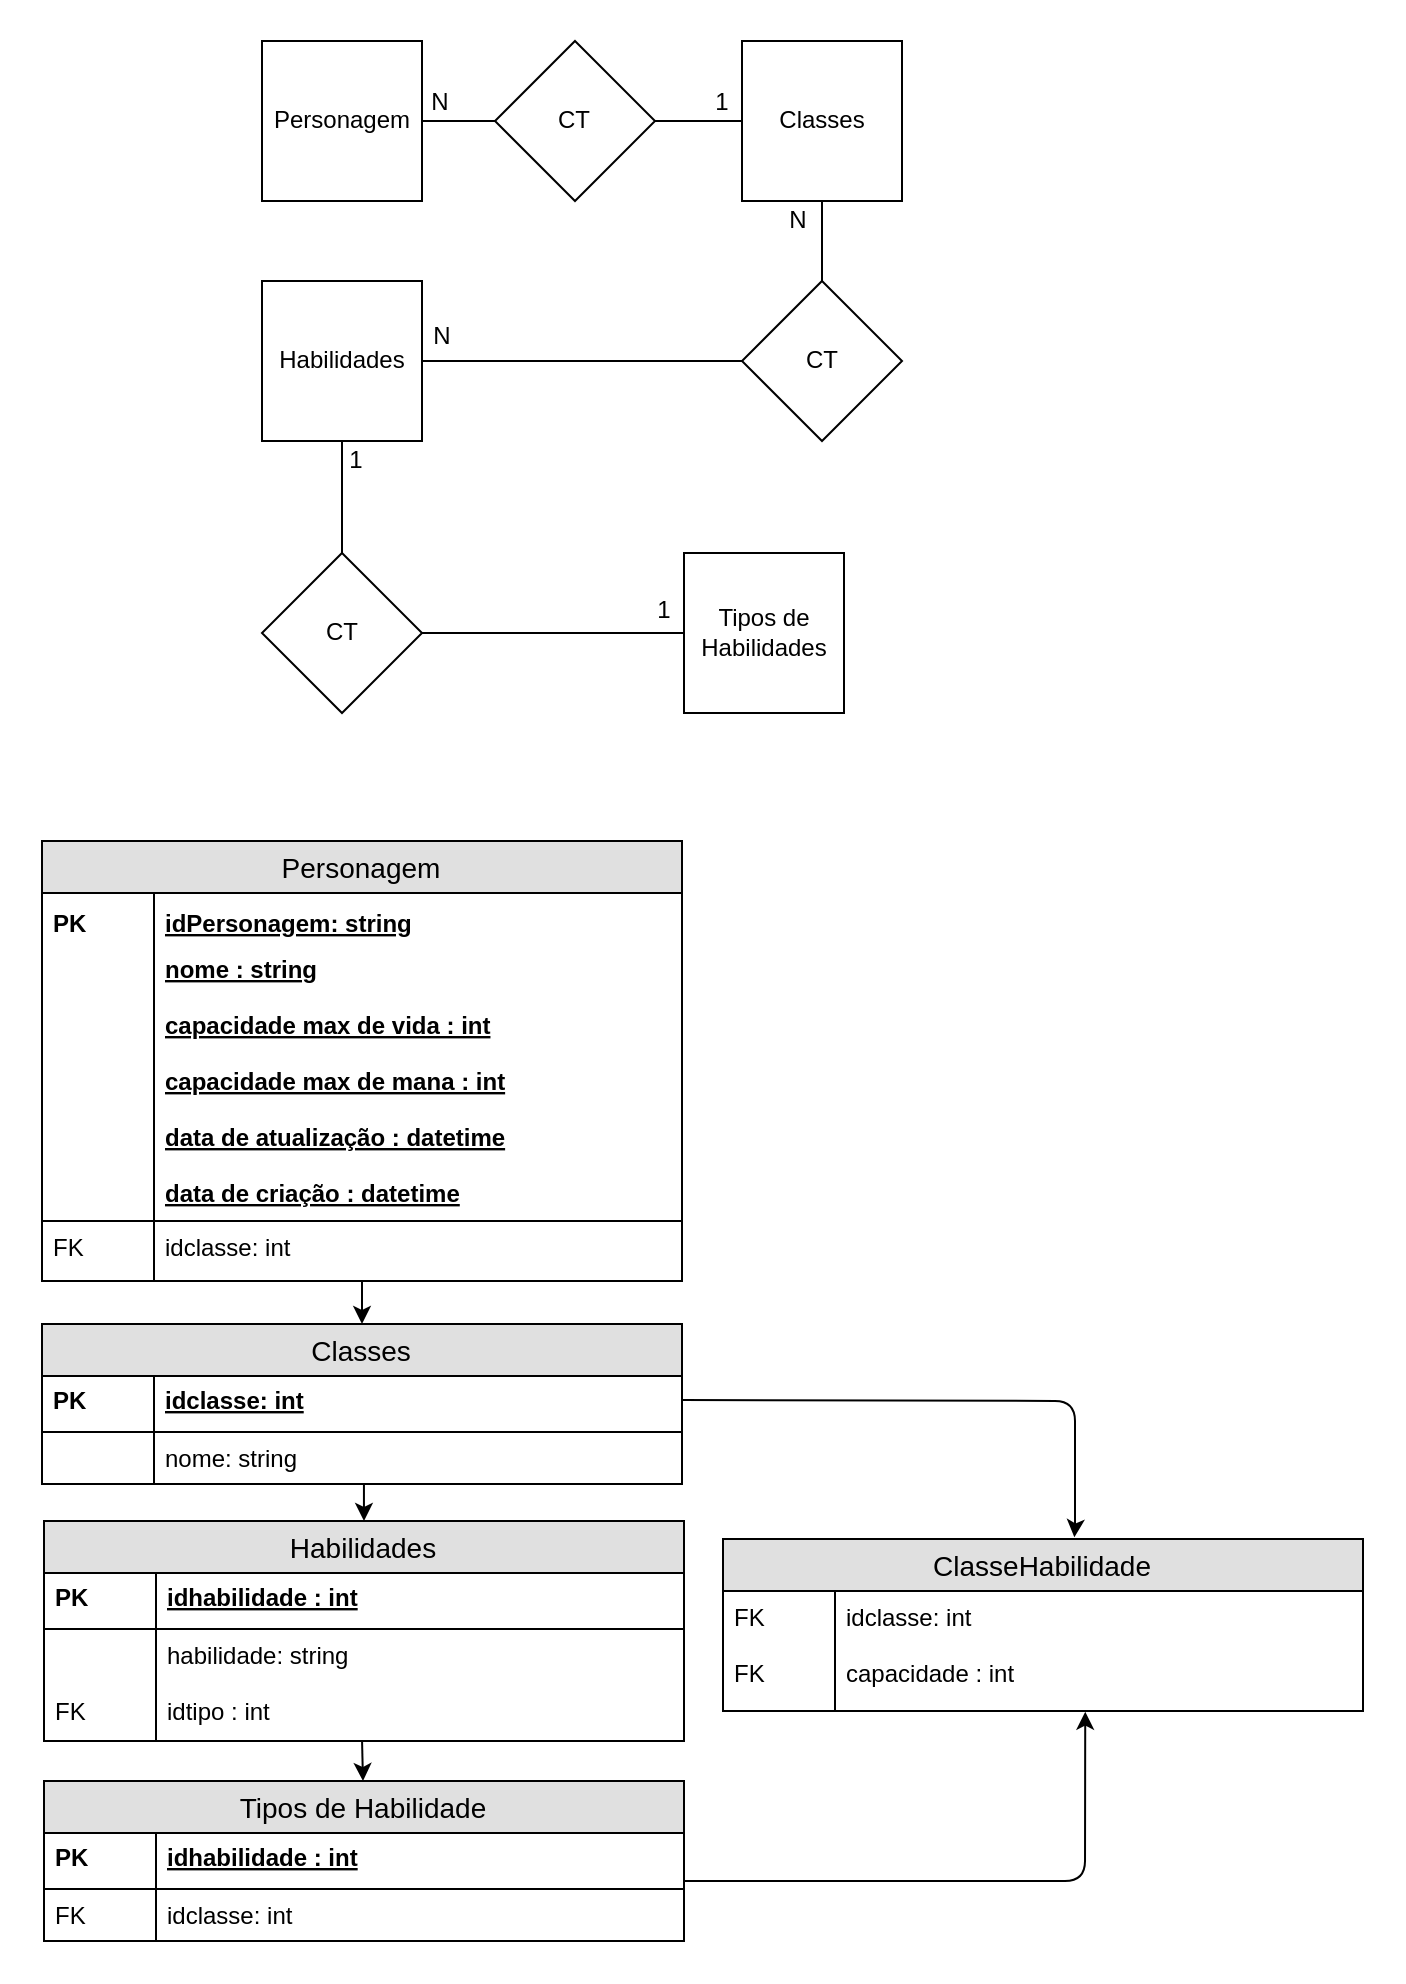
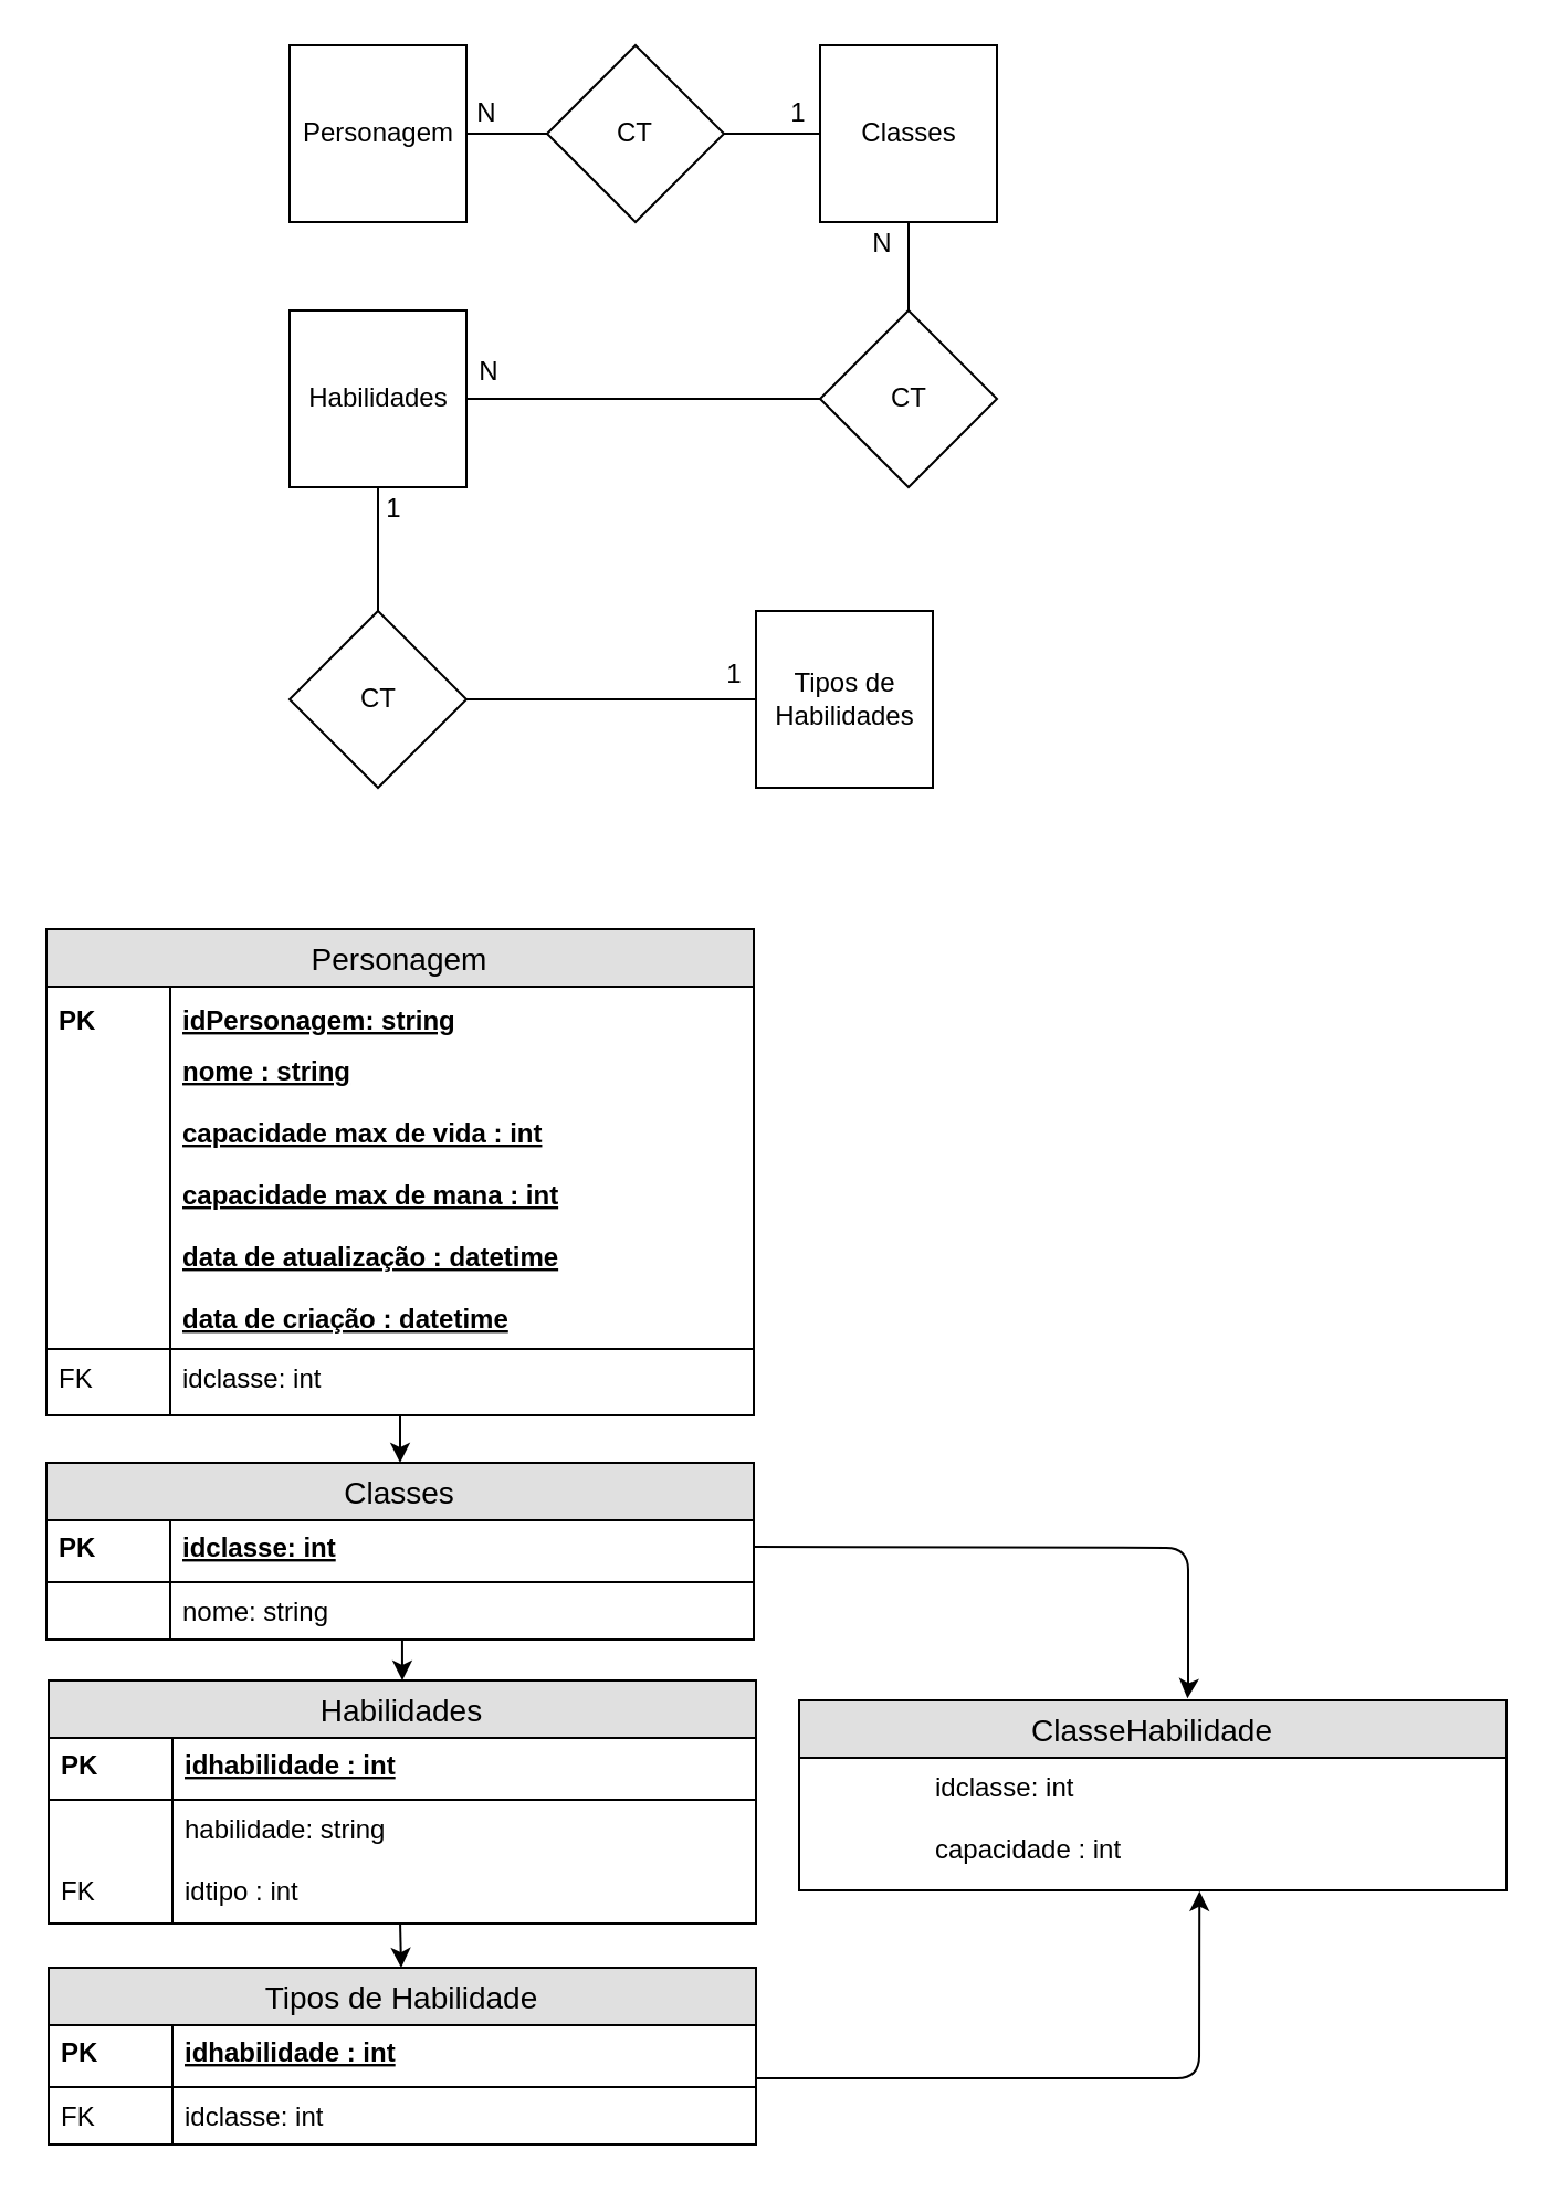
- <mxCell id="51" value="FK&#10;&#10;FK" style="shape=partialRectangle;top=0;left=0;bottom=0;fillColor=none;align=left;verticalAlign=top;spacingLeft=4;spacingRight=4;overflow=hidden;rotatable=0;points=[];portConstraint=eastwest;part=1;fontSize=12;" vertex="1" connectable="0" parent="50"><mxGeometry width="56" height="60.0" as="geometry" /></mxCell>
